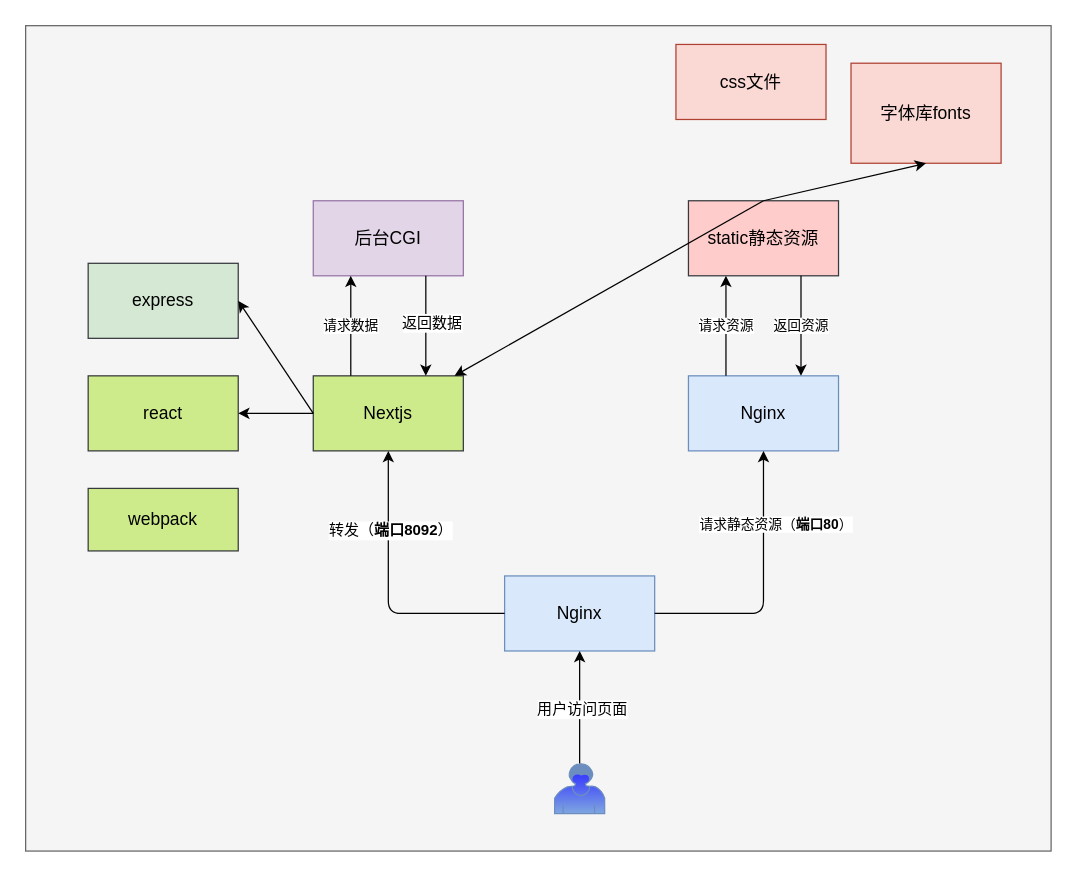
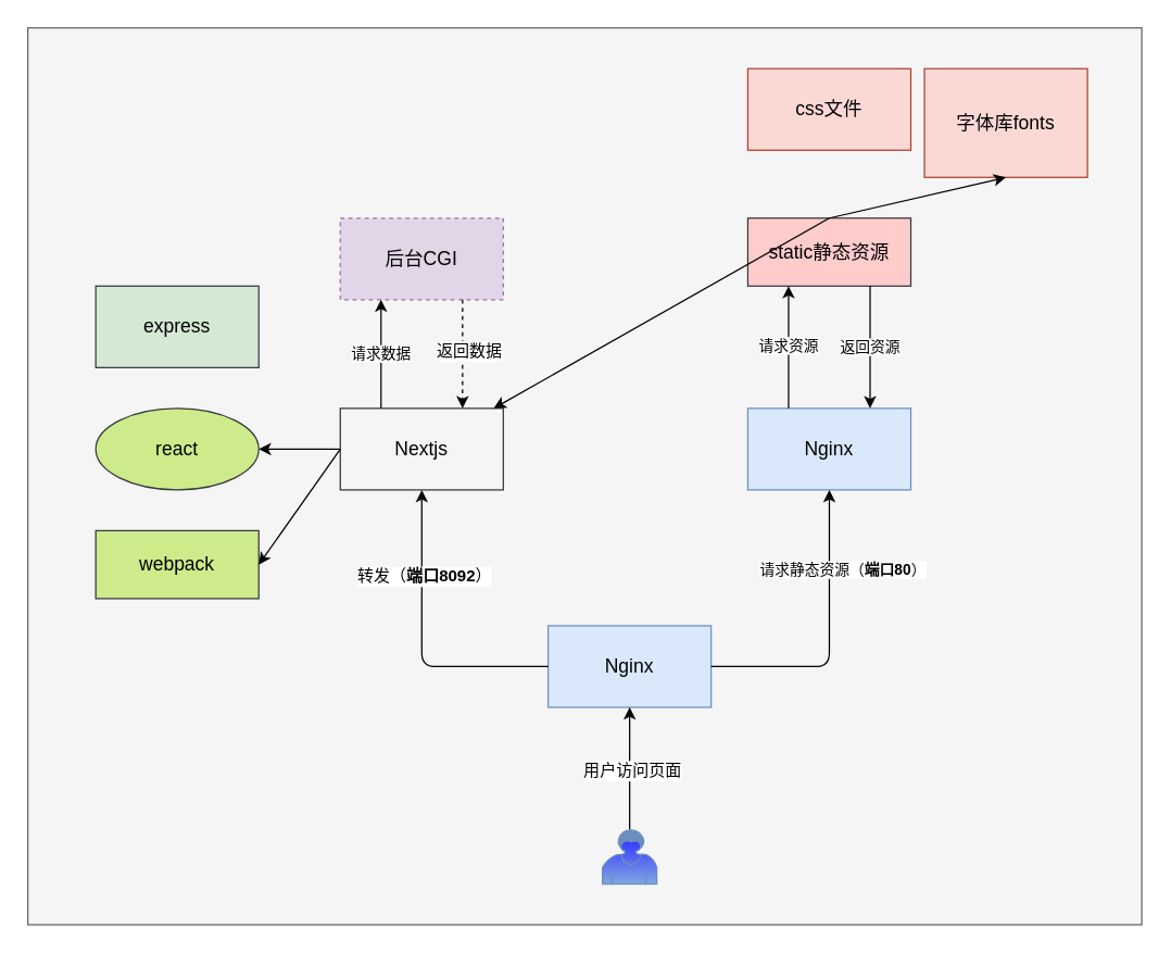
- <mxCell id="23" value="&lt;font style=&quot;font-size: 14px&quot;&gt;css文件&lt;/font&gt;" style="rounded=0;whiteSpace=wrap;html=1;fillColor=#fad9d5;strokeColor=#ae4132;" vertex="1" parent="1"><mxGeometry x="540" y="35" width="120" height="60" as="geometry" /></mxCell>
+ <mxCell id="23" value="&lt;font style=&quot;font-size: 14px&quot;&gt;css文件&lt;/font&gt;" style="rounded=0;whiteSpace=wrap;html=1;fillColor=#fad9d5;strokeColor=#ae4132;" vertex="1" parent="1"><mxGeometry x="550" y="50" width="120" height="60" as="geometry" /></mxCell>
- <mxCell id="7" value="&lt;font style=&quot;font-size: 14px&quot;&gt;后台CGI&lt;/font&gt;" style="rounded=0;whiteSpace=wrap;html=1;fillColor=#e1d5e7;strokeColor=#9673a6;" vertex="1" parent="1"><mxGeometry x="250" y="160" width="120" height="60" as="geometry" /></mxCell>
+ <mxCell id="7" value="&lt;font style=&quot;font-size: 14px&quot;&gt;后台CGI&lt;/font&gt;" style="rounded=0;whiteSpace=wrap;html=1;fillColor=#e1d5e7;strokeColor=#9673a6;dashed=1;" vertex="1" parent="1"><mxGeometry x="250" y="160" width="120" height="60" as="geometry" /></mxCell>
- <mxCell id="5" value="&lt;font style=&quot;font-size: 14px&quot;&gt;static静态资源&lt;/font&gt;" style="rounded=0;whiteSpace=wrap;html=1;fillColor=#ffcccc;strokeColor=#36393d;" vertex="1" parent="1"><mxGeometry x="550" y="160" width="120" height="60" as="geometry" /></mxCell>
+ <mxCell id="5" value="&lt;font style=&quot;font-size: 14px&quot;&gt;static静态资源&lt;/font&gt;" style="rounded=0;whiteSpace=wrap;html=1;fillColor=#ffcccc;strokeColor=#36393d;" vertex="1" parent="1"><mxGeometry x="550" y="160" width="120" height="50" as="geometry" /></mxCell>
- <mxCell id="21" value="" style="endArrow=classic;html=1;exitX=0.75;exitY=1;exitDx=0;exitDy=0;entryX=0.75;entryY=0;entryDx=0;entryDy=0;" edge="1" parent="1" source="7" target="8"><mxGeometry width="50" height="50" relative="1" as="geometry"><mxPoint x="290" y="310" as="sourcePoint" /><mxPoint x="450" y="360" as="targetPoint" /></mxGeometry></mxCell>
+ <mxCell id="21" value="" style="endArrow=classic;html=1;exitX=0.75;exitY=1;exitDx=0;exitDy=0;entryX=0.75;entryY=0;entryDx=0;entryDy=0;dashed=1;" edge="1" parent="1" source="7" target="8"><mxGeometry width="50" height="50" relative="1" as="geometry"><mxPoint x="290" y="310" as="sourcePoint" /><mxPoint x="450" y="360" as="targetPoint" /></mxGeometry></mxCell>
- <mxCell id="17" value="" style="endArrow=classic;html=1;entryX=1;entryY=0.5;entryDx=0;entryDy=0;exitX=0;exitY=0.5;exitDx=0;exitDy=0;" edge="1" parent="1" source="8" target="9"><mxGeometry width="50" height="50" relative="1" as="geometry"><mxPoint x="140" y="520" as="sourcePoint" /><mxPoint x="190" y="470" as="targetPoint" /></mxGeometry></mxCell>
- <mxCell id="15" value="&lt;font style=&quot;font-size: 14px&quot;&gt;react&lt;/font&gt;" style="rounded=0;whiteSpace=wrap;html=1;fillColor=#cdeb8b;strokeColor=#36393d;" vertex="1" parent="1"><mxGeometry x="70" y="300" width="120" height="60" as="geometry" /></mxCell>
+ <mxCell id="15" value="&lt;font style=&quot;font-size: 14px&quot;&gt;react&lt;/font&gt;" style="ellipse;whiteSpace=wrap;html=1;fillColor=#cdeb8b;strokeColor=#36393d;" vertex="1" parent="1"><mxGeometry x="70" y="300" width="120" height="60" as="geometry" /></mxCell>
- <mxCell id="8" value="&lt;font style=&quot;font-size: 14px&quot;&gt;Nextjs&lt;/font&gt;&lt;br&gt;" style="rounded=0;whiteSpace=wrap;html=1;fillColor=#cdeb8b;strokeColor=#36393d;" vertex="1" parent="1"><mxGeometry x="250" y="300" width="120" height="60" as="geometry" /></mxCell>
+ <mxCell id="8" value="&lt;font style=&quot;font-size: 14px&quot;&gt;Nextjs&lt;/font&gt;&lt;br&gt;" style="rounded=0;whiteSpace=wrap;html=1;fillColor=#f5f5f5;strokeColor=#36393d;" vertex="1" parent="1"><mxGeometry x="250" y="300" width="120" height="60" as="geometry" /></mxCell>
+ <mxCell id="19" value="" style="endArrow=classic;html=1;entryX=1;entryY=0.5;entryDx=0;entryDy=0;exitX=0;exitY=0.5;exitDx=0;exitDy=0;" edge="1" parent="1" source="8" target="16"><mxGeometry width="50" height="50" relative="1" as="geometry"><mxPoint x="270" y="350" as="sourcePoint" /><mxPoint x="210" y="260" as="targetPoint" /></mxGeometry></mxCell>
